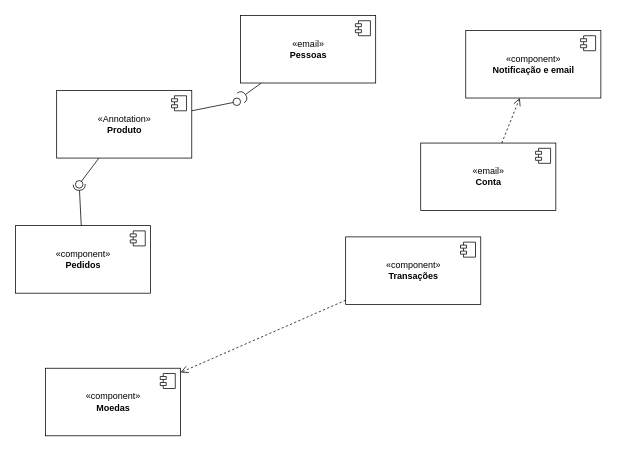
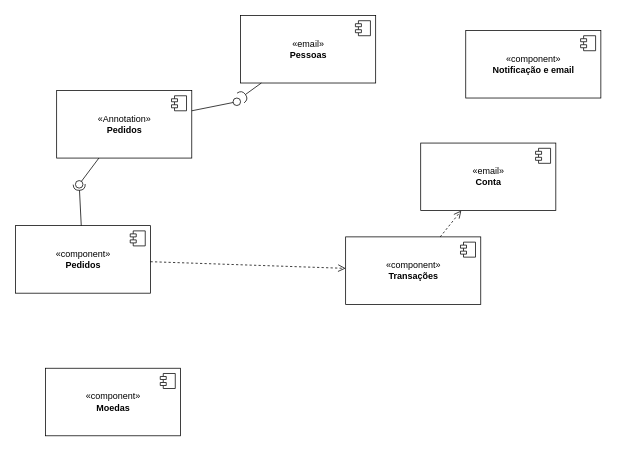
- <mxCell id="25" value="" style="html=1;verticalAlign=bottom;endArrow=open;dashed=1;endSize=8;" parent="1" source="8" target="6" edge="1"><mxGeometry relative="1" as="geometry"><mxPoint x="548.387" y="325" as="sourcePoint" /><mxPoint x="531.613" y="260" as="targetPoint" /></mxGeometry></mxCell>
- <mxCell id="14" value="«Annotation»&lt;br&gt;&lt;b&gt;Produto&lt;/b&gt;" style="html=1;dropTarget=0;" parent="1" vertex="1"><mxGeometry x="75" y="120" width="180" height="90" as="geometry" /></mxCell>
+ <mxCell id="14" value="«Annotation»&lt;br&gt;&lt;b&gt;Pedidos&lt;/b&gt;" style="html=1;dropTarget=0;" parent="1" vertex="1"><mxGeometry x="75" y="120" width="180" height="90" as="geometry" /></mxCell>
+ <mxCell id="24" value="" style="html=1;verticalAlign=bottom;endArrow=open;dashed=1;endSize=8;" parent="1" source="12" target="8" edge="1"><mxGeometry relative="1" as="geometry"><mxPoint x="470" y="409.375" as="sourcePoint" /><mxPoint x="250" y="505.625" as="targetPoint" /></mxGeometry></mxCell>
+ <mxCell id="23" value="" style="html=1;verticalAlign=bottom;endArrow=open;dashed=1;endSize=8;" parent="1" source="10" target="12" edge="1"><mxGeometry relative="1" as="geometry"><mxPoint x="59.25" y="390" as="sourcePoint" /><mxPoint x="130.75" y="500" as="targetPoint" /></mxGeometry></mxCell>
- <mxCell id="22" value="" style="html=1;verticalAlign=bottom;endArrow=open;dashed=1;endSize=8;" parent="1" source="12" target="2" edge="1"><mxGeometry relative="1" as="geometry"><mxPoint x="59.25" y="390" as="sourcePoint" /><mxPoint x="130.75" y="500" as="targetPoint" /></mxGeometry></mxCell>
